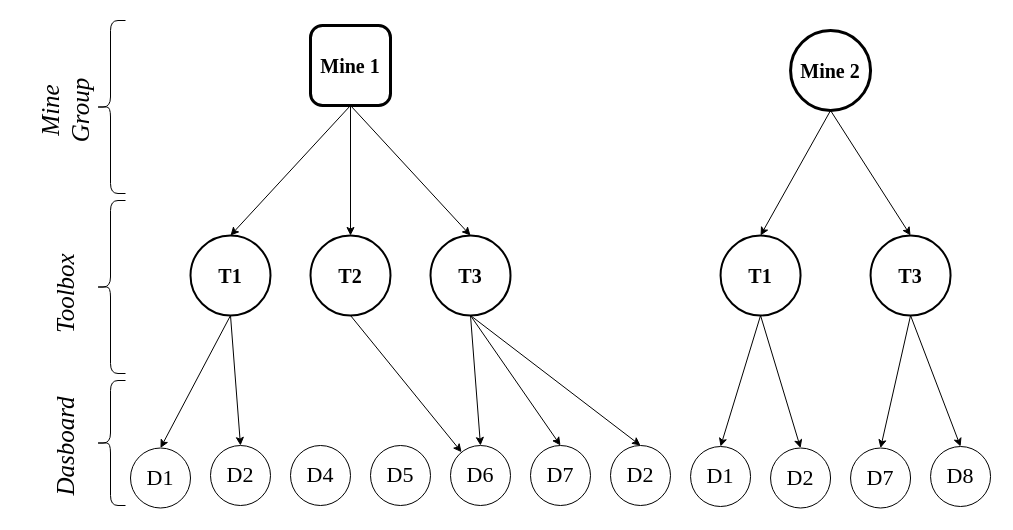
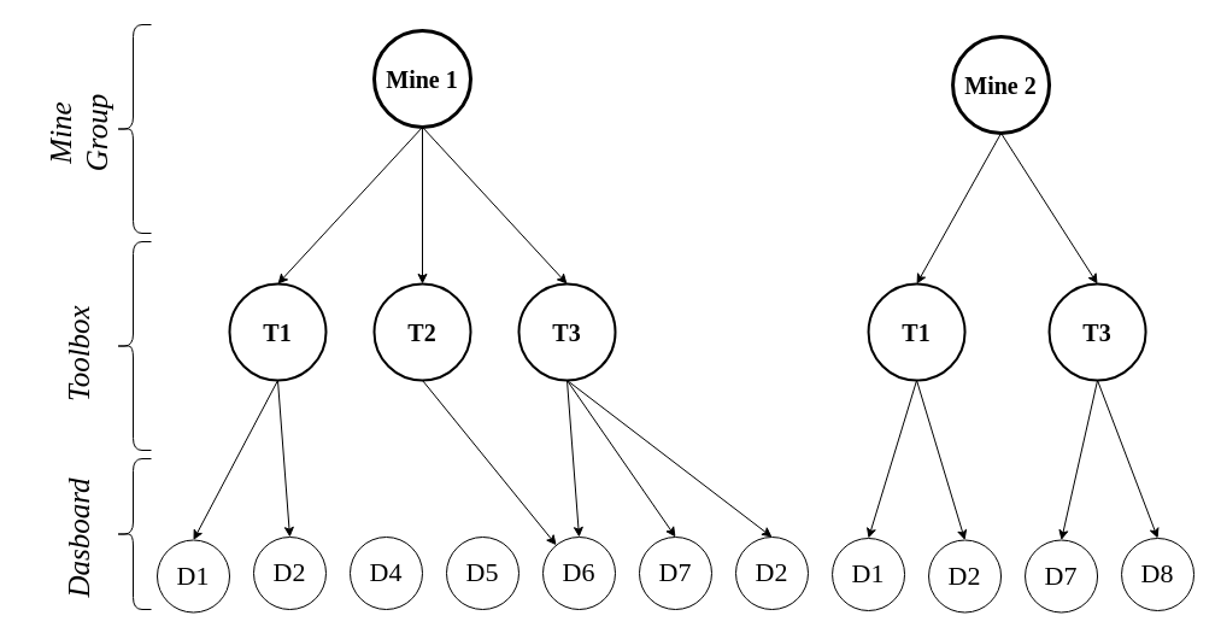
- <mxCell id="5" value="&lt;b style=&quot;font-size: 20px;&quot;&gt;Mine 1&lt;/b&gt;" style="whiteSpace=wrap;html=1;aspect=fixed;fillColor=none;strokeWidth=3;fontFamily=Times New Roman;fontSize=20;shadow=0;rounded=1;" parent="1" vertex="1"><mxGeometry x="310" y="25" width="80" height="80" as="geometry" /></mxCell>
+ <mxCell id="5" value="&lt;b style=&quot;font-size: 20px;&quot;&gt;Mine 1&lt;/b&gt;" style="ellipse;whiteSpace=wrap;html=1;aspect=fixed;fillColor=none;strokeWidth=3;fontFamily=Times New Roman;fontSize=20;shadow=0;" parent="1" vertex="1"><mxGeometry x="310" y="25" width="80" height="80" as="geometry" /></mxCell>
